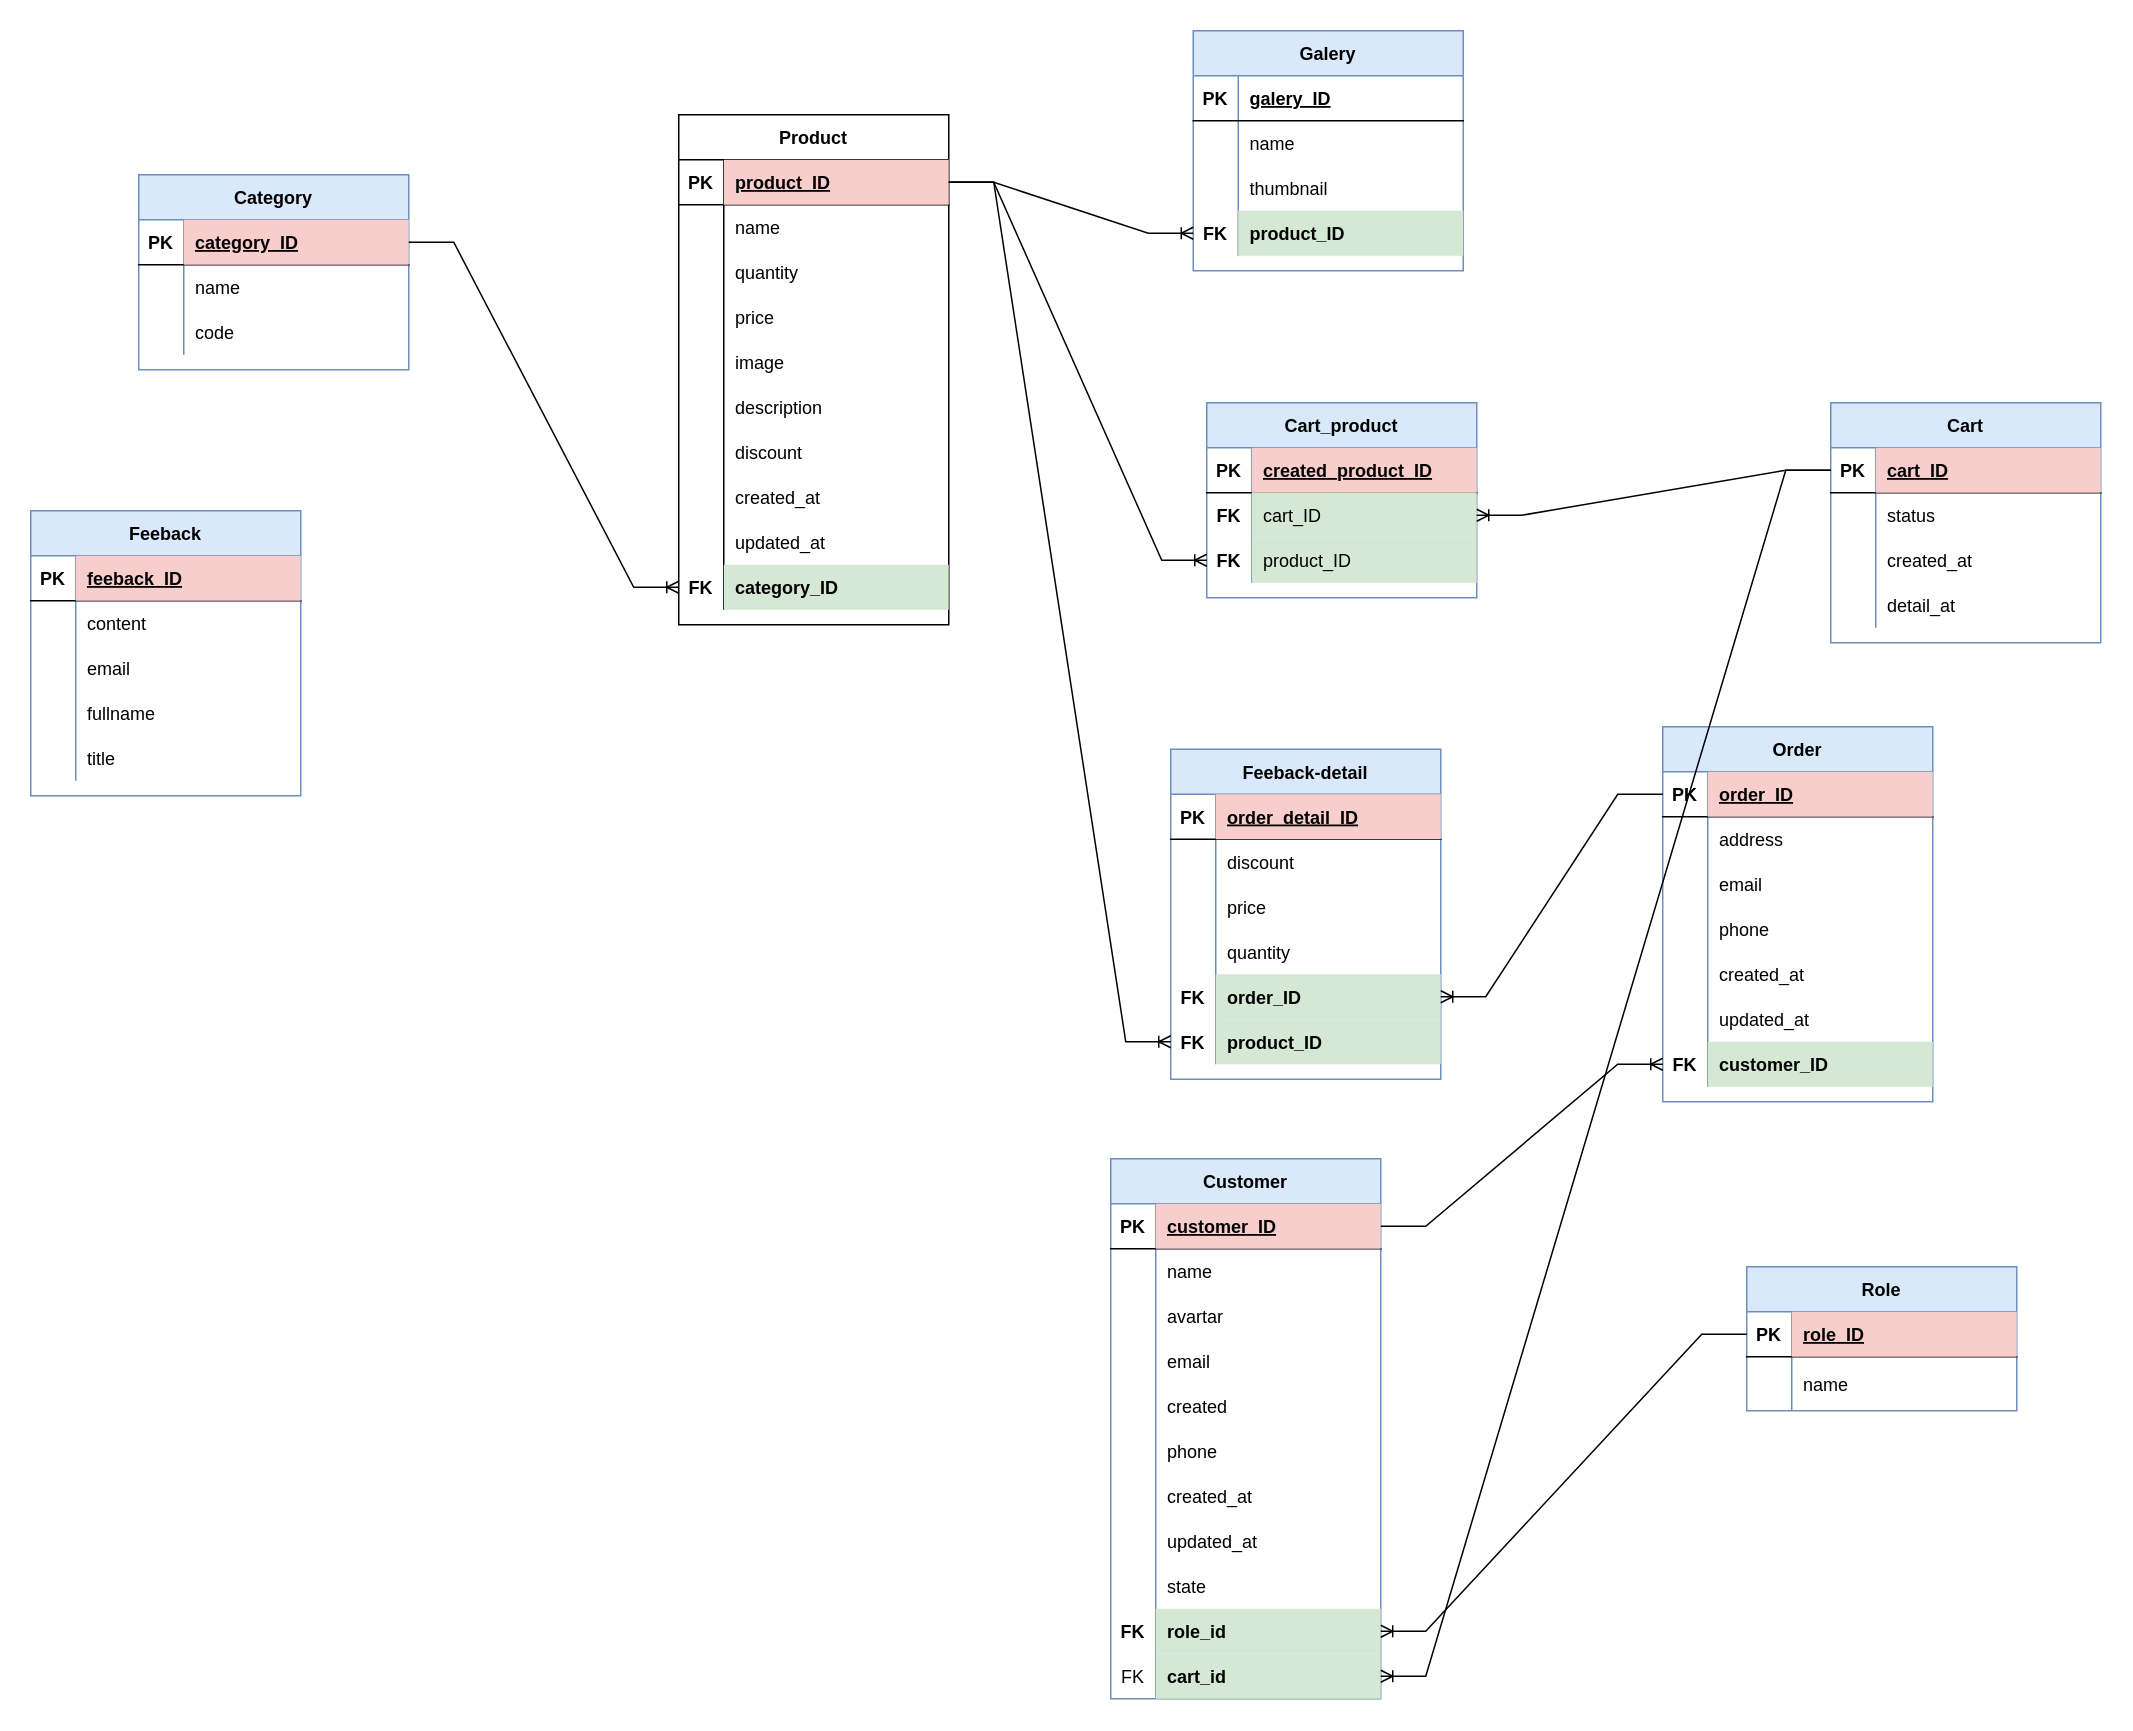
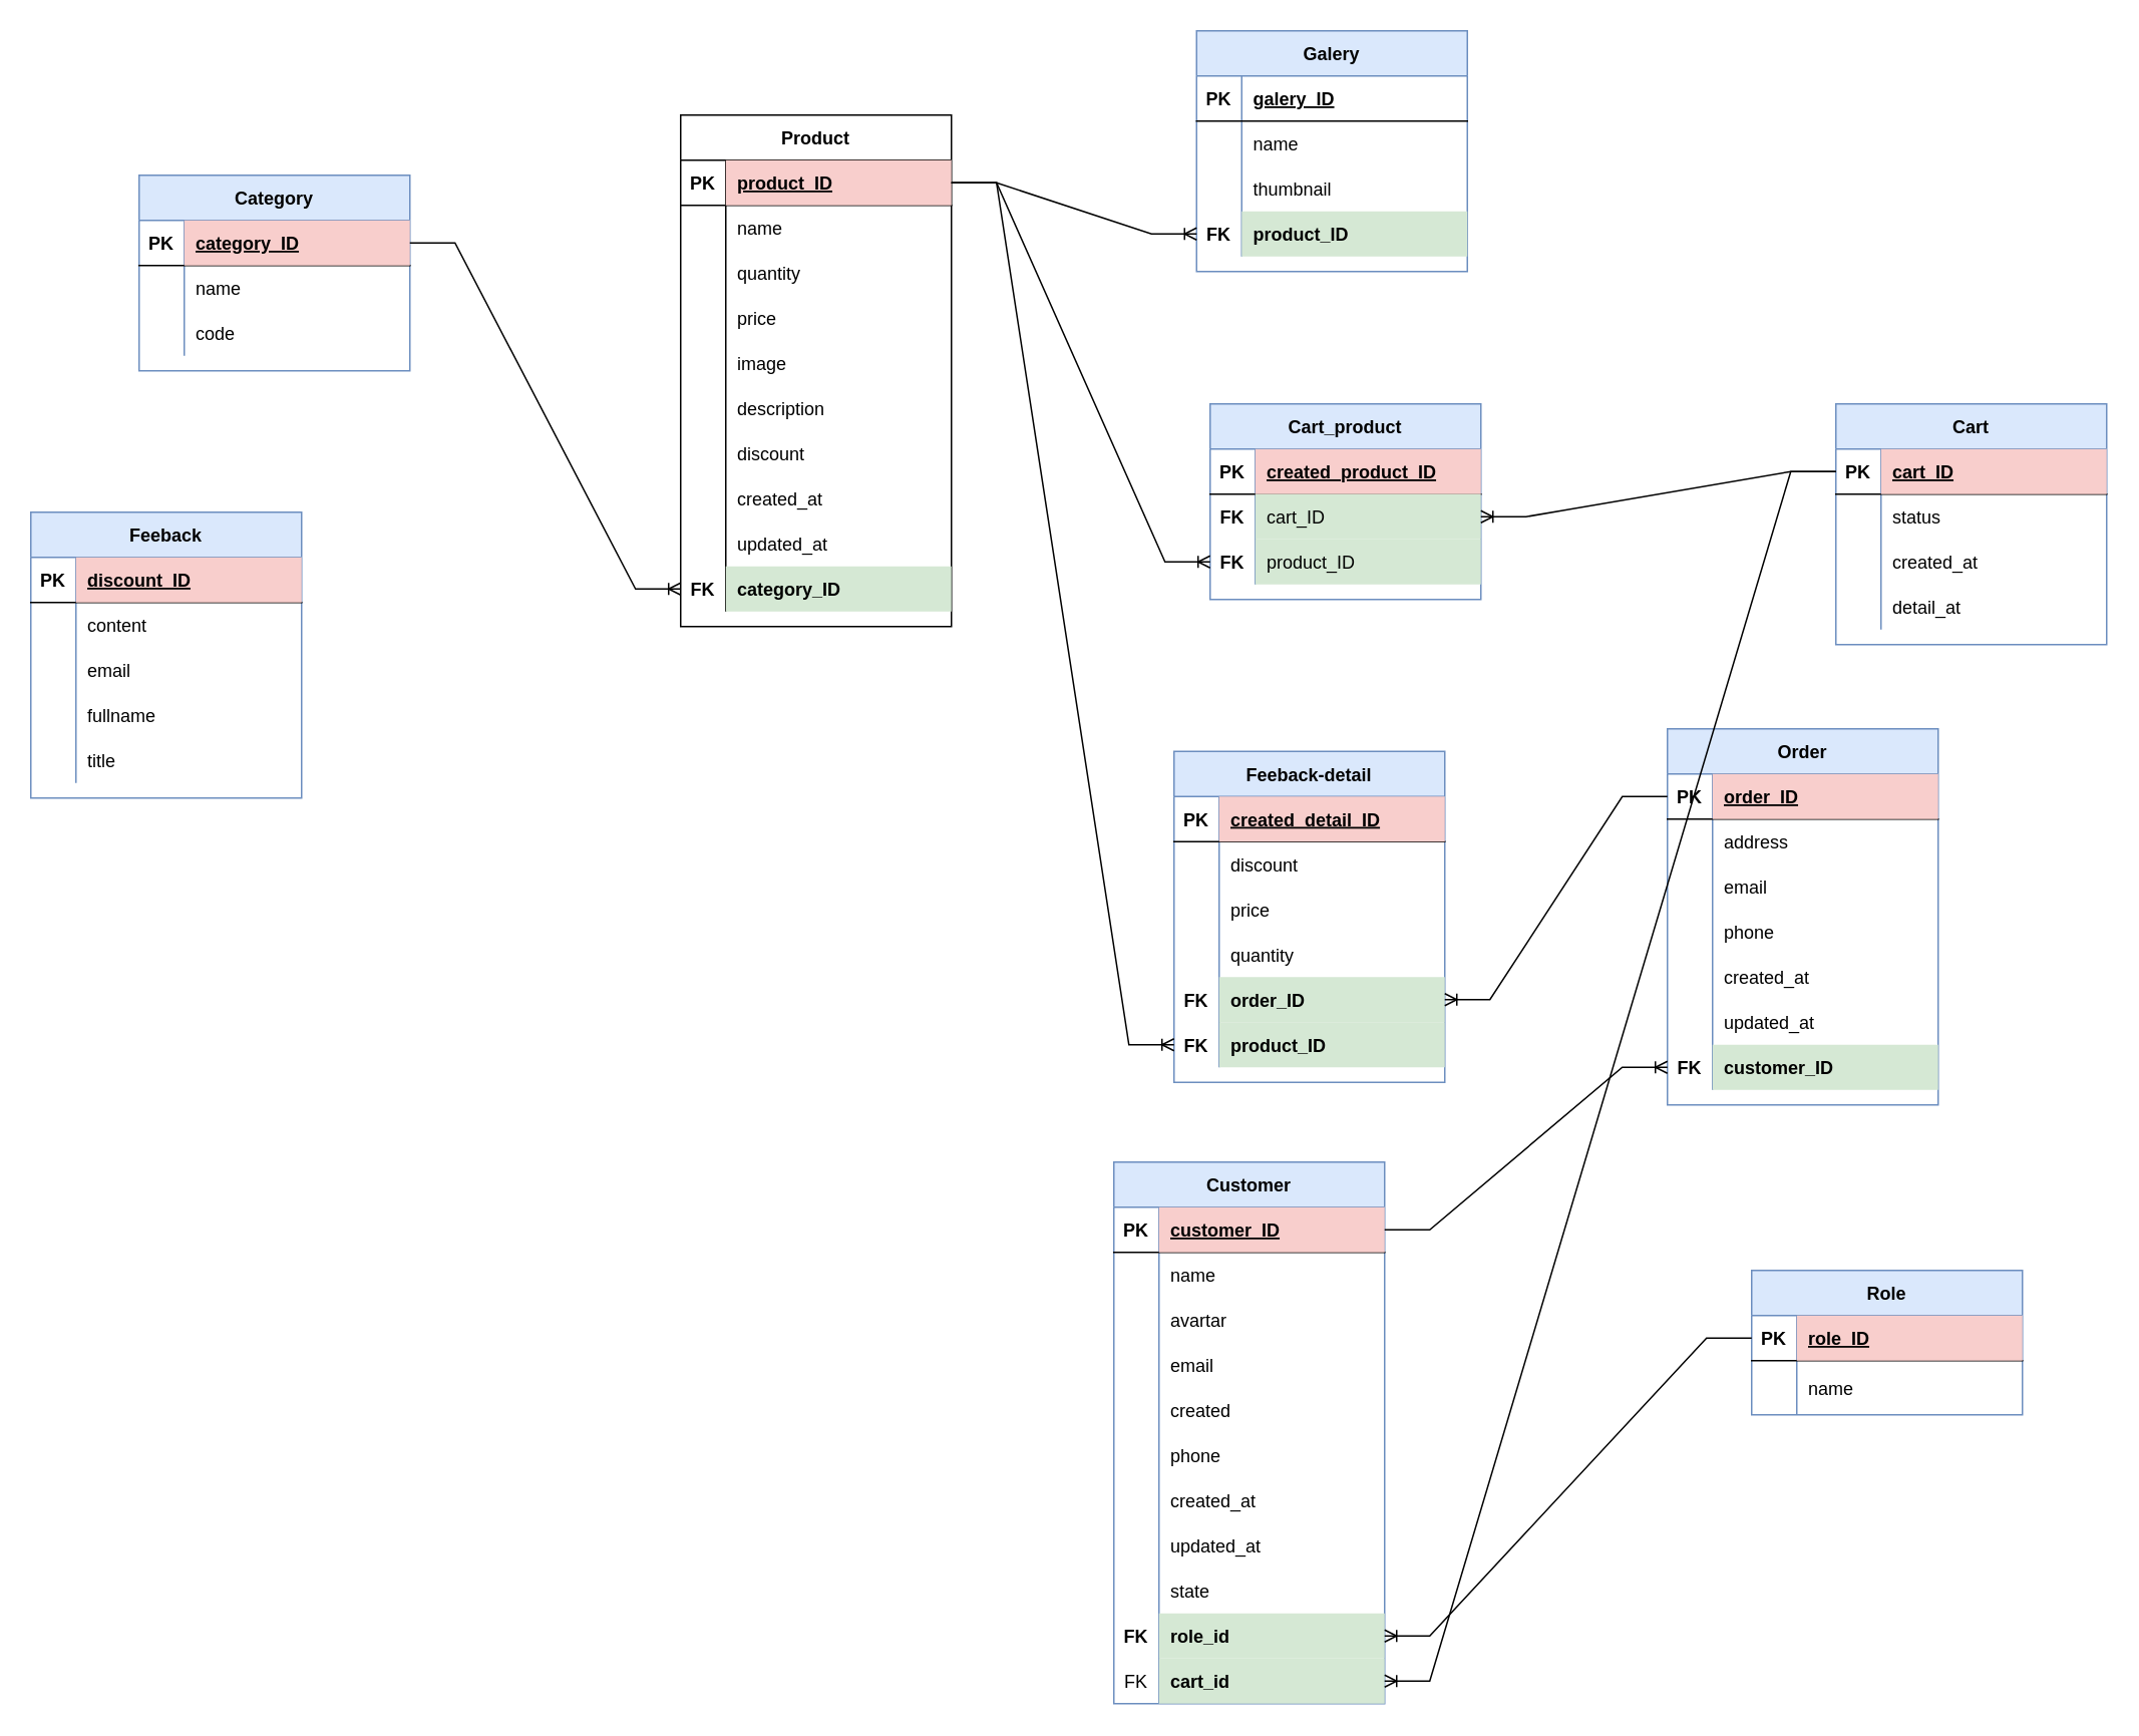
- <mxCell id="112" value="feeback_ID" style="shape=partialRectangle;connectable=0;fillColor=#f8cecc;top=0;left=0;bottom=0;right=0;align=left;spacingLeft=6;fontStyle=5;overflow=hidden;strokeColor=#b85450;" parent="110" vertex="1"><mxGeometry x="30" width="150" height="30" as="geometry"><mxRectangle width="150" height="30" as="alternateBounds" /></mxGeometry></mxCell>
+ <mxCell id="112" value="discount_ID" style="shape=partialRectangle;connectable=0;fillColor=#f8cecc;top=0;left=0;bottom=0;right=0;align=left;spacingLeft=6;fontStyle=5;overflow=hidden;strokeColor=#b85450;" parent="110" vertex="1"><mxGeometry x="30" width="150" height="30" as="geometry"><mxRectangle width="150" height="30" as="alternateBounds" /></mxGeometry></mxCell>
- <mxCell id="151" value="order_detail_ID" style="shape=partialRectangle;connectable=0;fillColor=#f8cecc;top=0;left=0;bottom=0;right=0;align=left;spacingLeft=6;fontStyle=5;overflow=hidden;strokeColor=#b85450;" parent="149" vertex="1"><mxGeometry x="30" width="150" height="30" as="geometry"><mxRectangle width="150" height="30" as="alternateBounds" /></mxGeometry></mxCell>
+ <mxCell id="151" value="created_detail_ID" style="shape=partialRectangle;connectable=0;fillColor=#f8cecc;top=0;left=0;bottom=0;right=0;align=left;spacingLeft=6;fontStyle=5;overflow=hidden;strokeColor=#b85450;" parent="149" vertex="1"><mxGeometry x="30" width="150" height="30" as="geometry"><mxRectangle width="150" height="30" as="alternateBounds" /></mxGeometry></mxCell>
